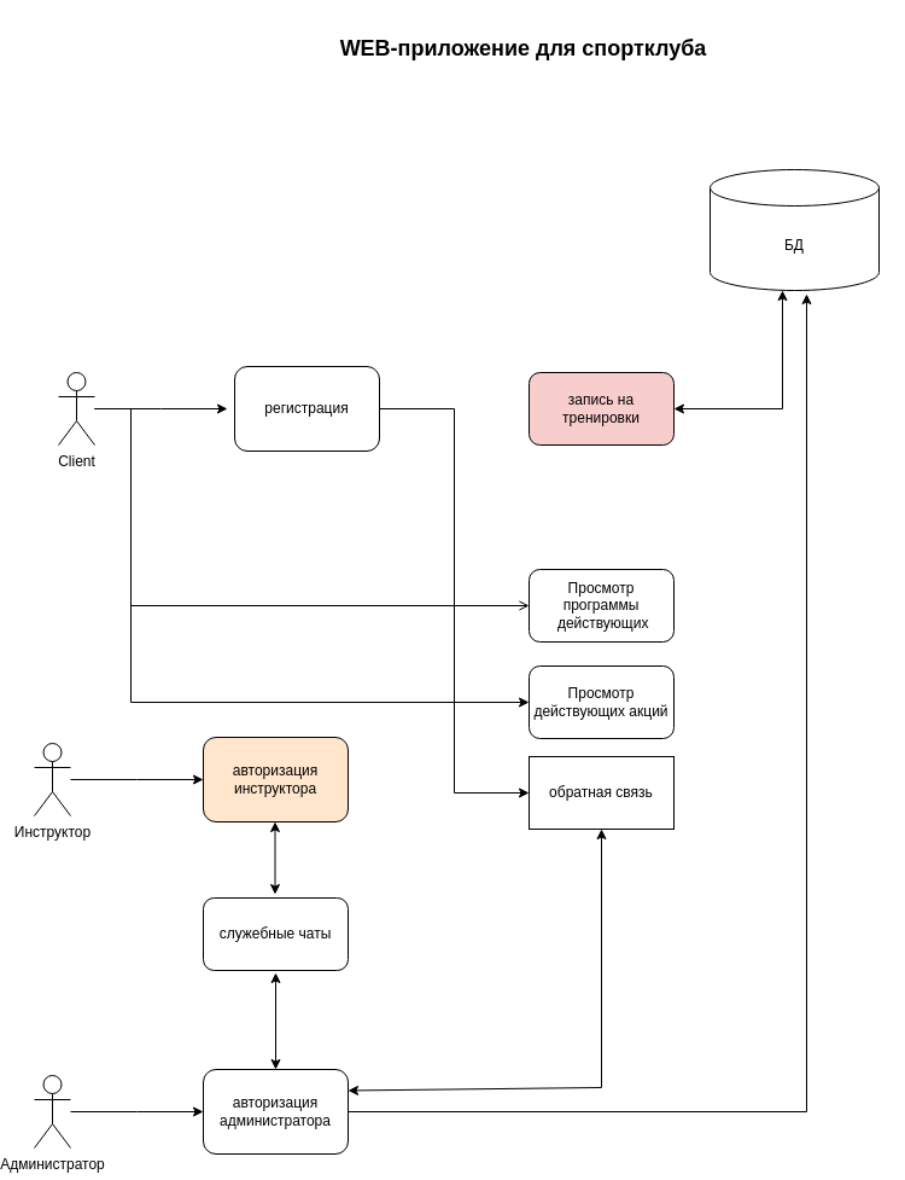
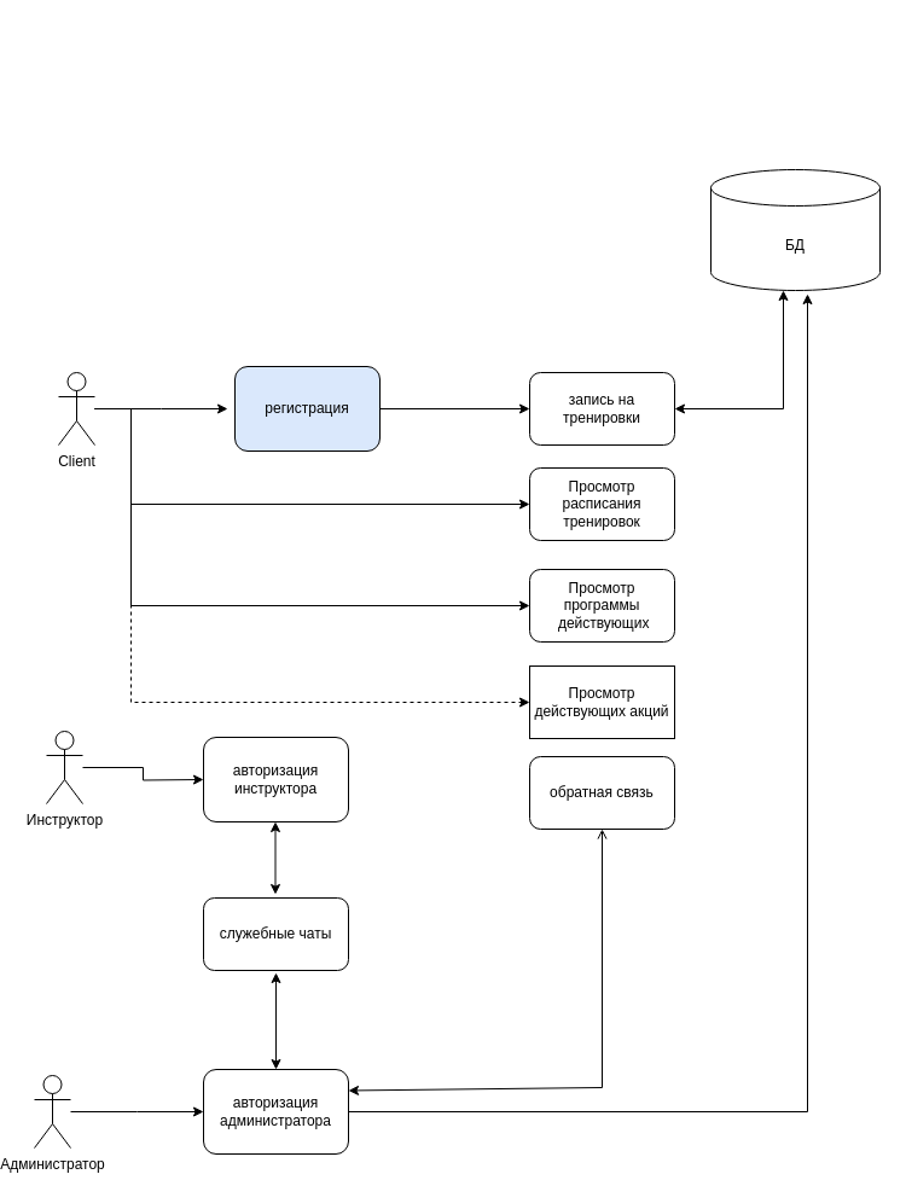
- <mxCell id="6" value="&lt;span style=&quot;font-size: 18px;&quot;&gt;&lt;b&gt;WEB-приложение для спортклуба&lt;/b&gt;&lt;/span&gt;" style="text;html=1;align=center;verticalAlign=middle;resizable=0;points=[];autosize=1;strokeColor=none;fillColor=none;" parent="1" vertex="1"><mxGeometry x="260" y="20" width="330" height="40" as="geometry" /></mxCell>
- <mxCell id="11" value="регистрация" style="rounded=1;whiteSpace=wrap;html=1;" parent="1" vertex="1"><mxGeometry x="186" y="303" width="120" height="70" as="geometry" /></mxCell>
+ <mxCell id="11" value="регистрация" style="rounded=1;whiteSpace=wrap;html=1;fillColor=#dae8fc;" parent="1" vertex="1"><mxGeometry x="186" y="303" width="120" height="70" as="geometry" /></mxCell>
+ <mxCell id="10" style="edgeStyle=orthogonalEdgeStyle;rounded=0;orthogonalLoop=1;jettySize=auto;html=1;entryX=0;entryY=0.5;entryDx=0;entryDy=0;" parent="1" source="11" target="26" edge="1"><mxGeometry relative="1" as="geometry" /></mxCell>
- <mxCell id="26" value="запись на тренировки" style="rounded=1;whiteSpace=wrap;html=1;fillColor=#f8cecc;" parent="1" vertex="1"><mxGeometry x="430" y="308" width="120" height="60" as="geometry" /></mxCell>
+ <mxCell id="26" value="запись на тренировки" style="rounded=1;whiteSpace=wrap;html=1;" parent="1" vertex="1"><mxGeometry x="430" y="308" width="120" height="60" as="geometry" /></mxCell>
+ <mxCell id="2" style="edgeStyle=orthogonalEdgeStyle;rounded=0;orthogonalLoop=1;jettySize=auto;html=1;entryX=0;entryY=0.5;entryDx=0;entryDy=0;" parent="1" source="5" target="20" edge="1"><mxGeometry relative="1" as="geometry"><Array as="points"><mxPoint x="100" y="338" /><mxPoint x="100" y="417" /></Array></mxGeometry></mxCell>
+ <mxCell id="20" value="Просмотр расписания тренировок" style="rounded=1;whiteSpace=wrap;html=1;" parent="1" vertex="1"><mxGeometry x="430" y="387" width="120" height="60" as="geometry" /></mxCell>
- <mxCell id="3" style="edgeStyle=orthogonalEdgeStyle;rounded=0;orthogonalLoop=1;jettySize=auto;html=1;entryX=0;entryY=0.5;entryDx=0;entryDy=0;endArrow=open;" parent="1" source="5" target="27" edge="1"><mxGeometry relative="1" as="geometry"><Array as="points"><mxPoint x="100" y="338" /><mxPoint x="100" y="501" /></Array></mxGeometry></mxCell>
+ <mxCell id="3" style="edgeStyle=orthogonalEdgeStyle;rounded=0;orthogonalLoop=1;jettySize=auto;html=1;entryX=0;entryY=0.5;entryDx=0;entryDy=0;" parent="1" source="5" target="27" edge="1"><mxGeometry relative="1" as="geometry"><Array as="points"><mxPoint x="100" y="338" /><mxPoint x="100" y="501" /></Array></mxGeometry></mxCell>
- <mxCell id="9" style="edgeStyle=orthogonalEdgeStyle;rounded=0;orthogonalLoop=1;jettySize=auto;html=1;entryX=0;entryY=0.5;entryDx=0;entryDy=0;" parent="1" source="11" target="19" edge="1"><mxGeometry relative="1" as="geometry" /></mxCell>
- <mxCell id="4" style="edgeStyle=orthogonalEdgeStyle;rounded=0;orthogonalLoop=1;jettySize=auto;html=1;entryX=0;entryY=0.5;entryDx=0;entryDy=0;" parent="1" source="5" target="25" edge="1"><mxGeometry relative="1" as="geometry"><Array as="points"><mxPoint x="100" y="338" /><mxPoint x="100" y="581" /></Array></mxGeometry></mxCell>
+ <mxCell id="4" style="edgeStyle=orthogonalEdgeStyle;rounded=0;orthogonalLoop=1;jettySize=auto;html=1;entryX=0;entryY=0.5;entryDx=0;entryDy=0;dashed=1;" parent="1" source="5" target="25" edge="1"><mxGeometry relative="1" as="geometry"><Array as="points"><mxPoint x="100" y="338" /><mxPoint x="100" y="581" /></Array></mxGeometry></mxCell>
- <mxCell id="25" value="Просмотр действующих акций" style="rounded=1;whiteSpace=wrap;html=1;" parent="1" vertex="1"><mxGeometry x="430" y="551" width="120" height="60" as="geometry" /></mxCell>
+ <mxCell id="25" value="Просмотр действующих акций" style="whiteSpace=wrap;html=1;rounded=0;" parent="1" vertex="1"><mxGeometry x="430" y="551" width="120" height="60" as="geometry" /></mxCell>
- <mxCell id="13" value="Инструктор" style="shape=umlActor;verticalLabelPosition=bottom;verticalAlign=top;html=1;outlineConnect=0;" parent="1" vertex="1"><mxGeometry x="20" y="615" width="30" height="60" as="geometry" /></mxCell>
+ <mxCell id="13" value="Инструктор" style="shape=umlActor;verticalLabelPosition=bottom;verticalAlign=top;html=1;outlineConnect=0;" parent="1" vertex="1"><mxGeometry x="30" y="605" width="30" height="60" as="geometry" /></mxCell>
- <mxCell id="18" value="авторизация инструктора" style="rounded=1;whiteSpace=wrap;html=1;fillColor=#ffe6cc;" parent="1" vertex="1"><mxGeometry x="160" y="610" width="120" height="70" as="geometry" /></mxCell>
+ <mxCell id="18" value="авторизация инструктора" style="rounded=1;whiteSpace=wrap;html=1;" parent="1" vertex="1"><mxGeometry x="160" y="610" width="120" height="70" as="geometry" /></mxCell>
- <mxCell id="19" value="обратная связь" style="whiteSpace=wrap;html=1;rounded=0;" parent="1" vertex="1"><mxGeometry x="430" y="626" width="120" height="60" as="geometry" /></mxCell>
+ <mxCell id="19" value="обратная связь" style="rounded=1;whiteSpace=wrap;html=1;" parent="1" vertex="1"><mxGeometry x="430" y="626" width="120" height="60" as="geometry" /></mxCell>
- <mxCell id="28" value="" style="endArrow=classic;startArrow=classic;html=1;rounded=0;entryX=0.5;entryY=1;entryDx=0;entryDy=0;exitX=1;exitY=0.25;exitDx=0;exitDy=0;" parent="1" source="16" target="19" edge="1"><mxGeometry width="50" height="50" relative="1" as="geometry"><mxPoint x="570" y="890" as="sourcePoint" /><mxPoint x="620" y="840" as="targetPoint" /><Array as="points"><mxPoint x="490" y="900" /></Array></mxGeometry></mxCell>
+ <mxCell id="28" value="" style="endArrow=open;startArrow=classic;html=1;rounded=0;entryX=0.5;entryY=1;entryDx=0;entryDy=0;exitX=1;exitY=0.25;exitDx=0;exitDy=0;" parent="1" source="16" target="19" edge="1"><mxGeometry width="50" height="50" relative="1" as="geometry"><mxPoint x="570" y="890" as="sourcePoint" /><mxPoint x="620" y="840" as="targetPoint" /><Array as="points"><mxPoint x="490" y="900" /></Array></mxGeometry></mxCell>
